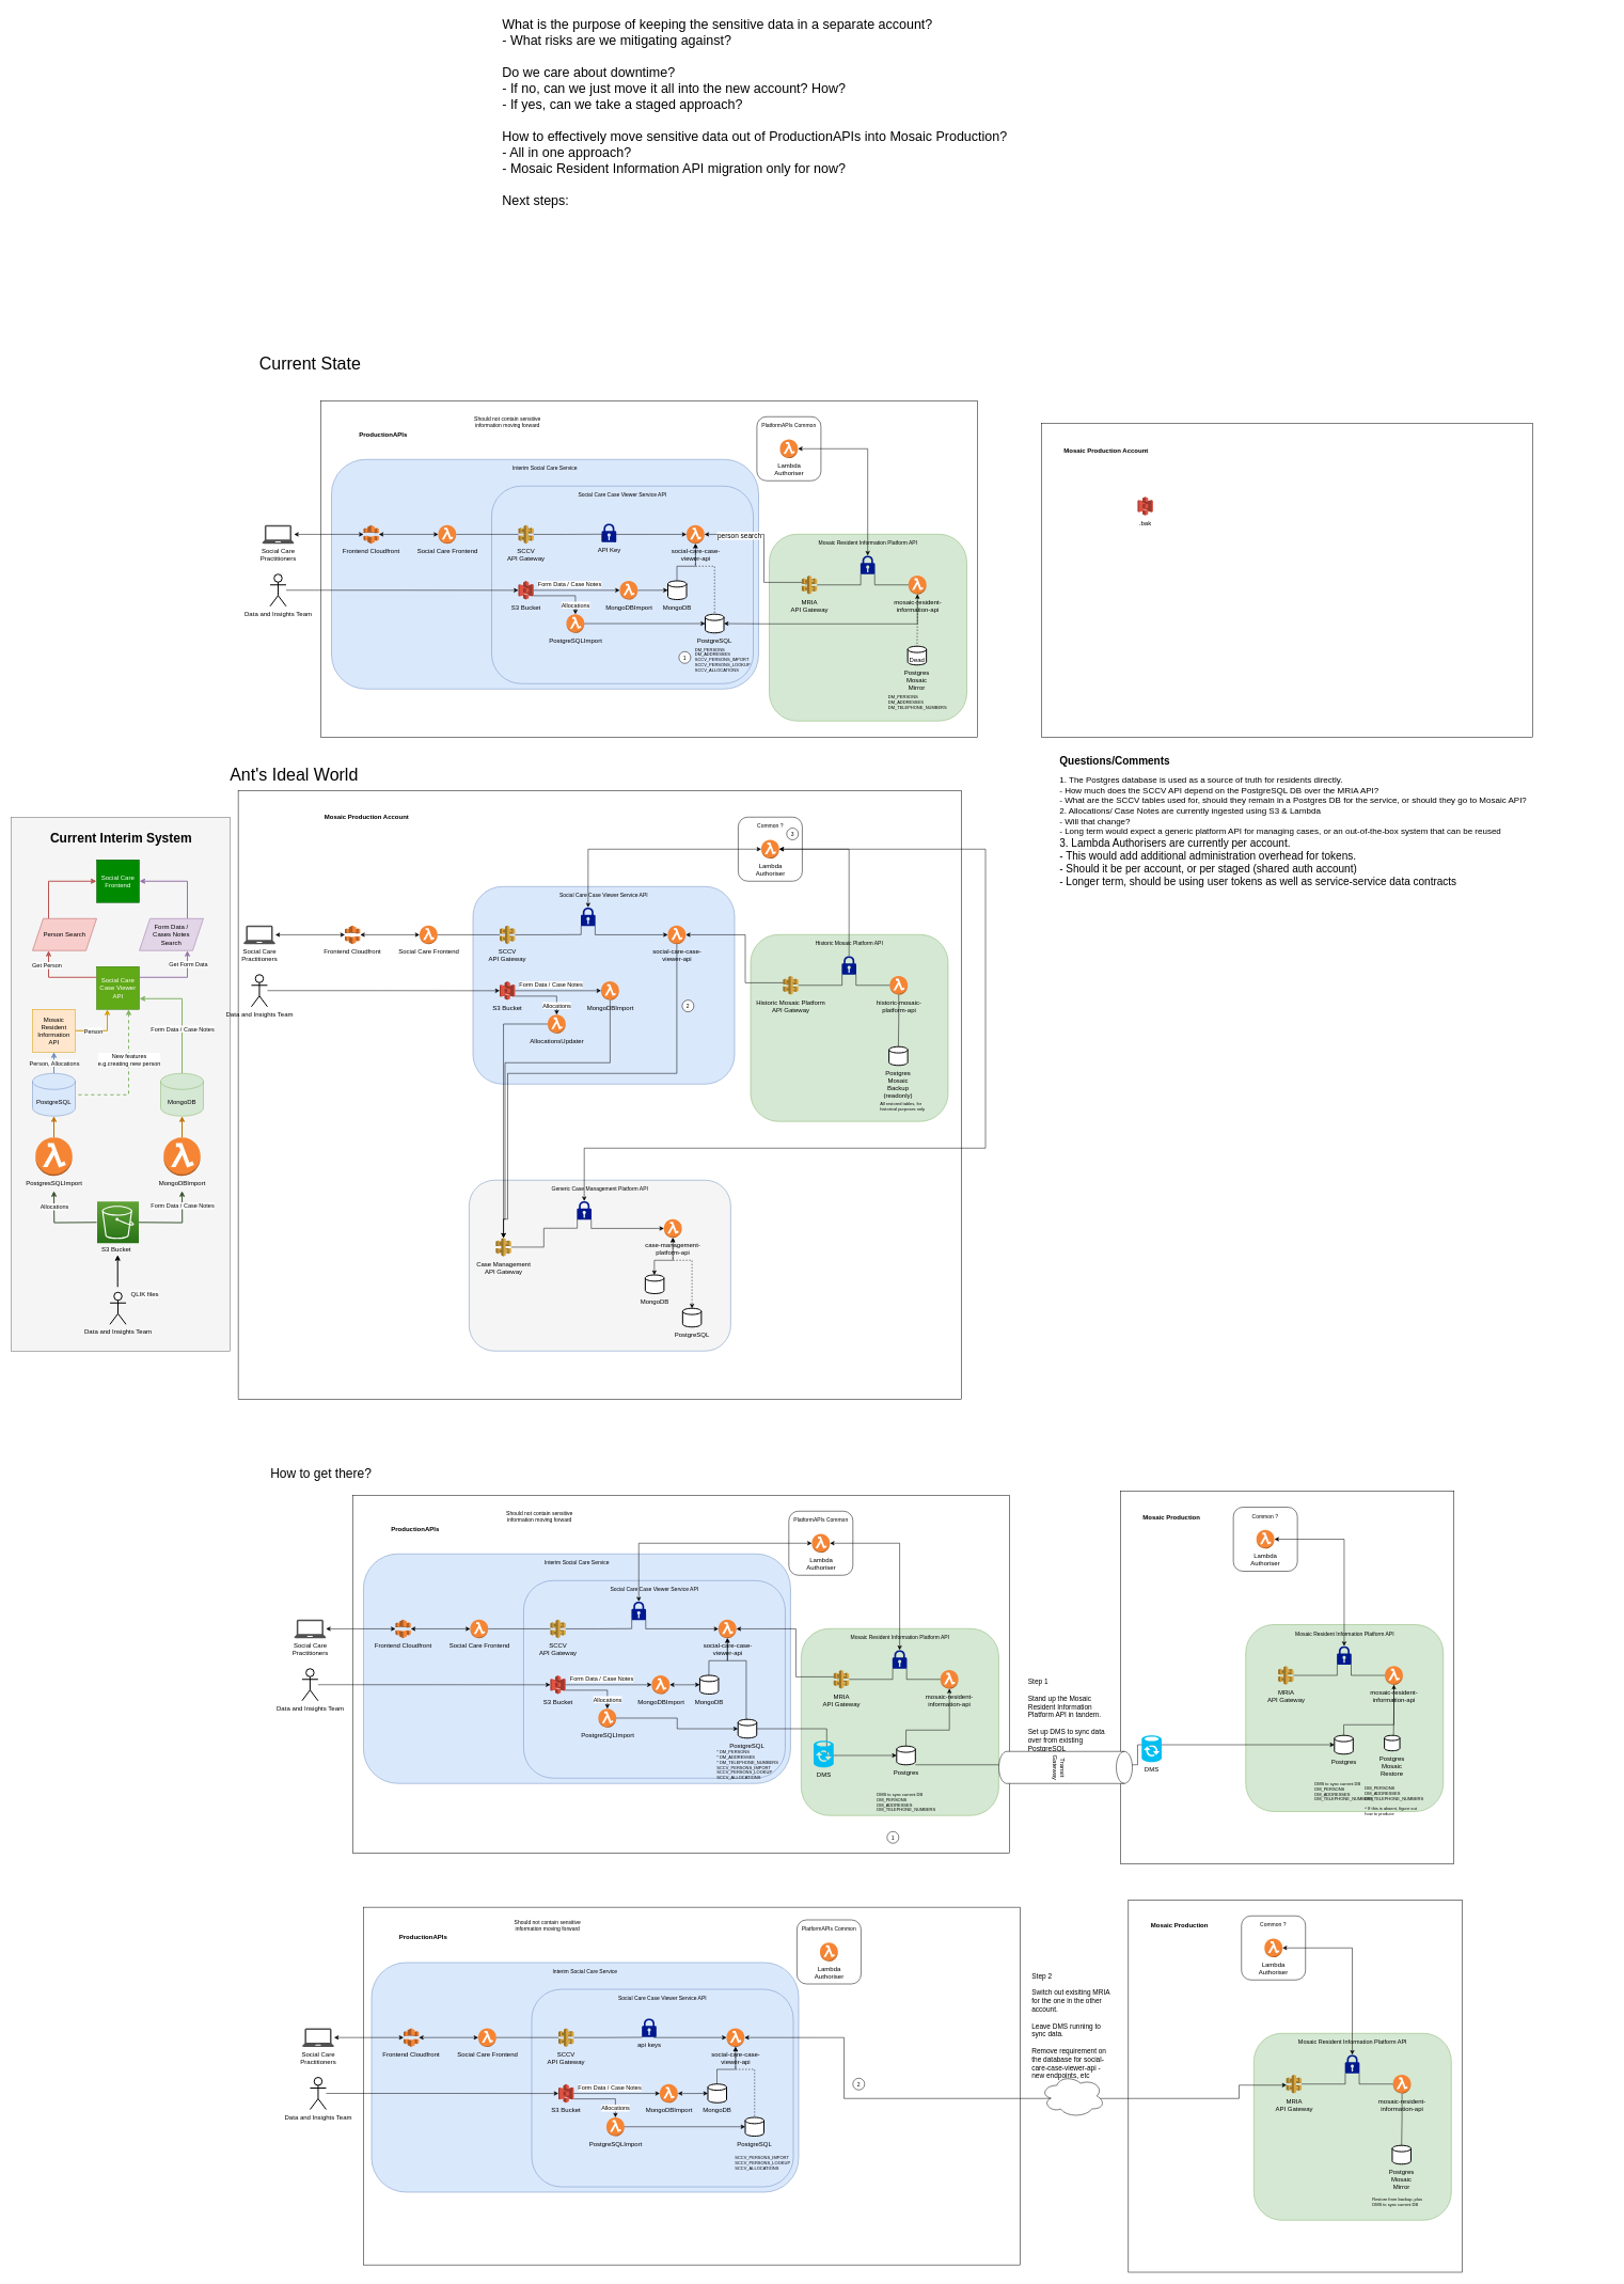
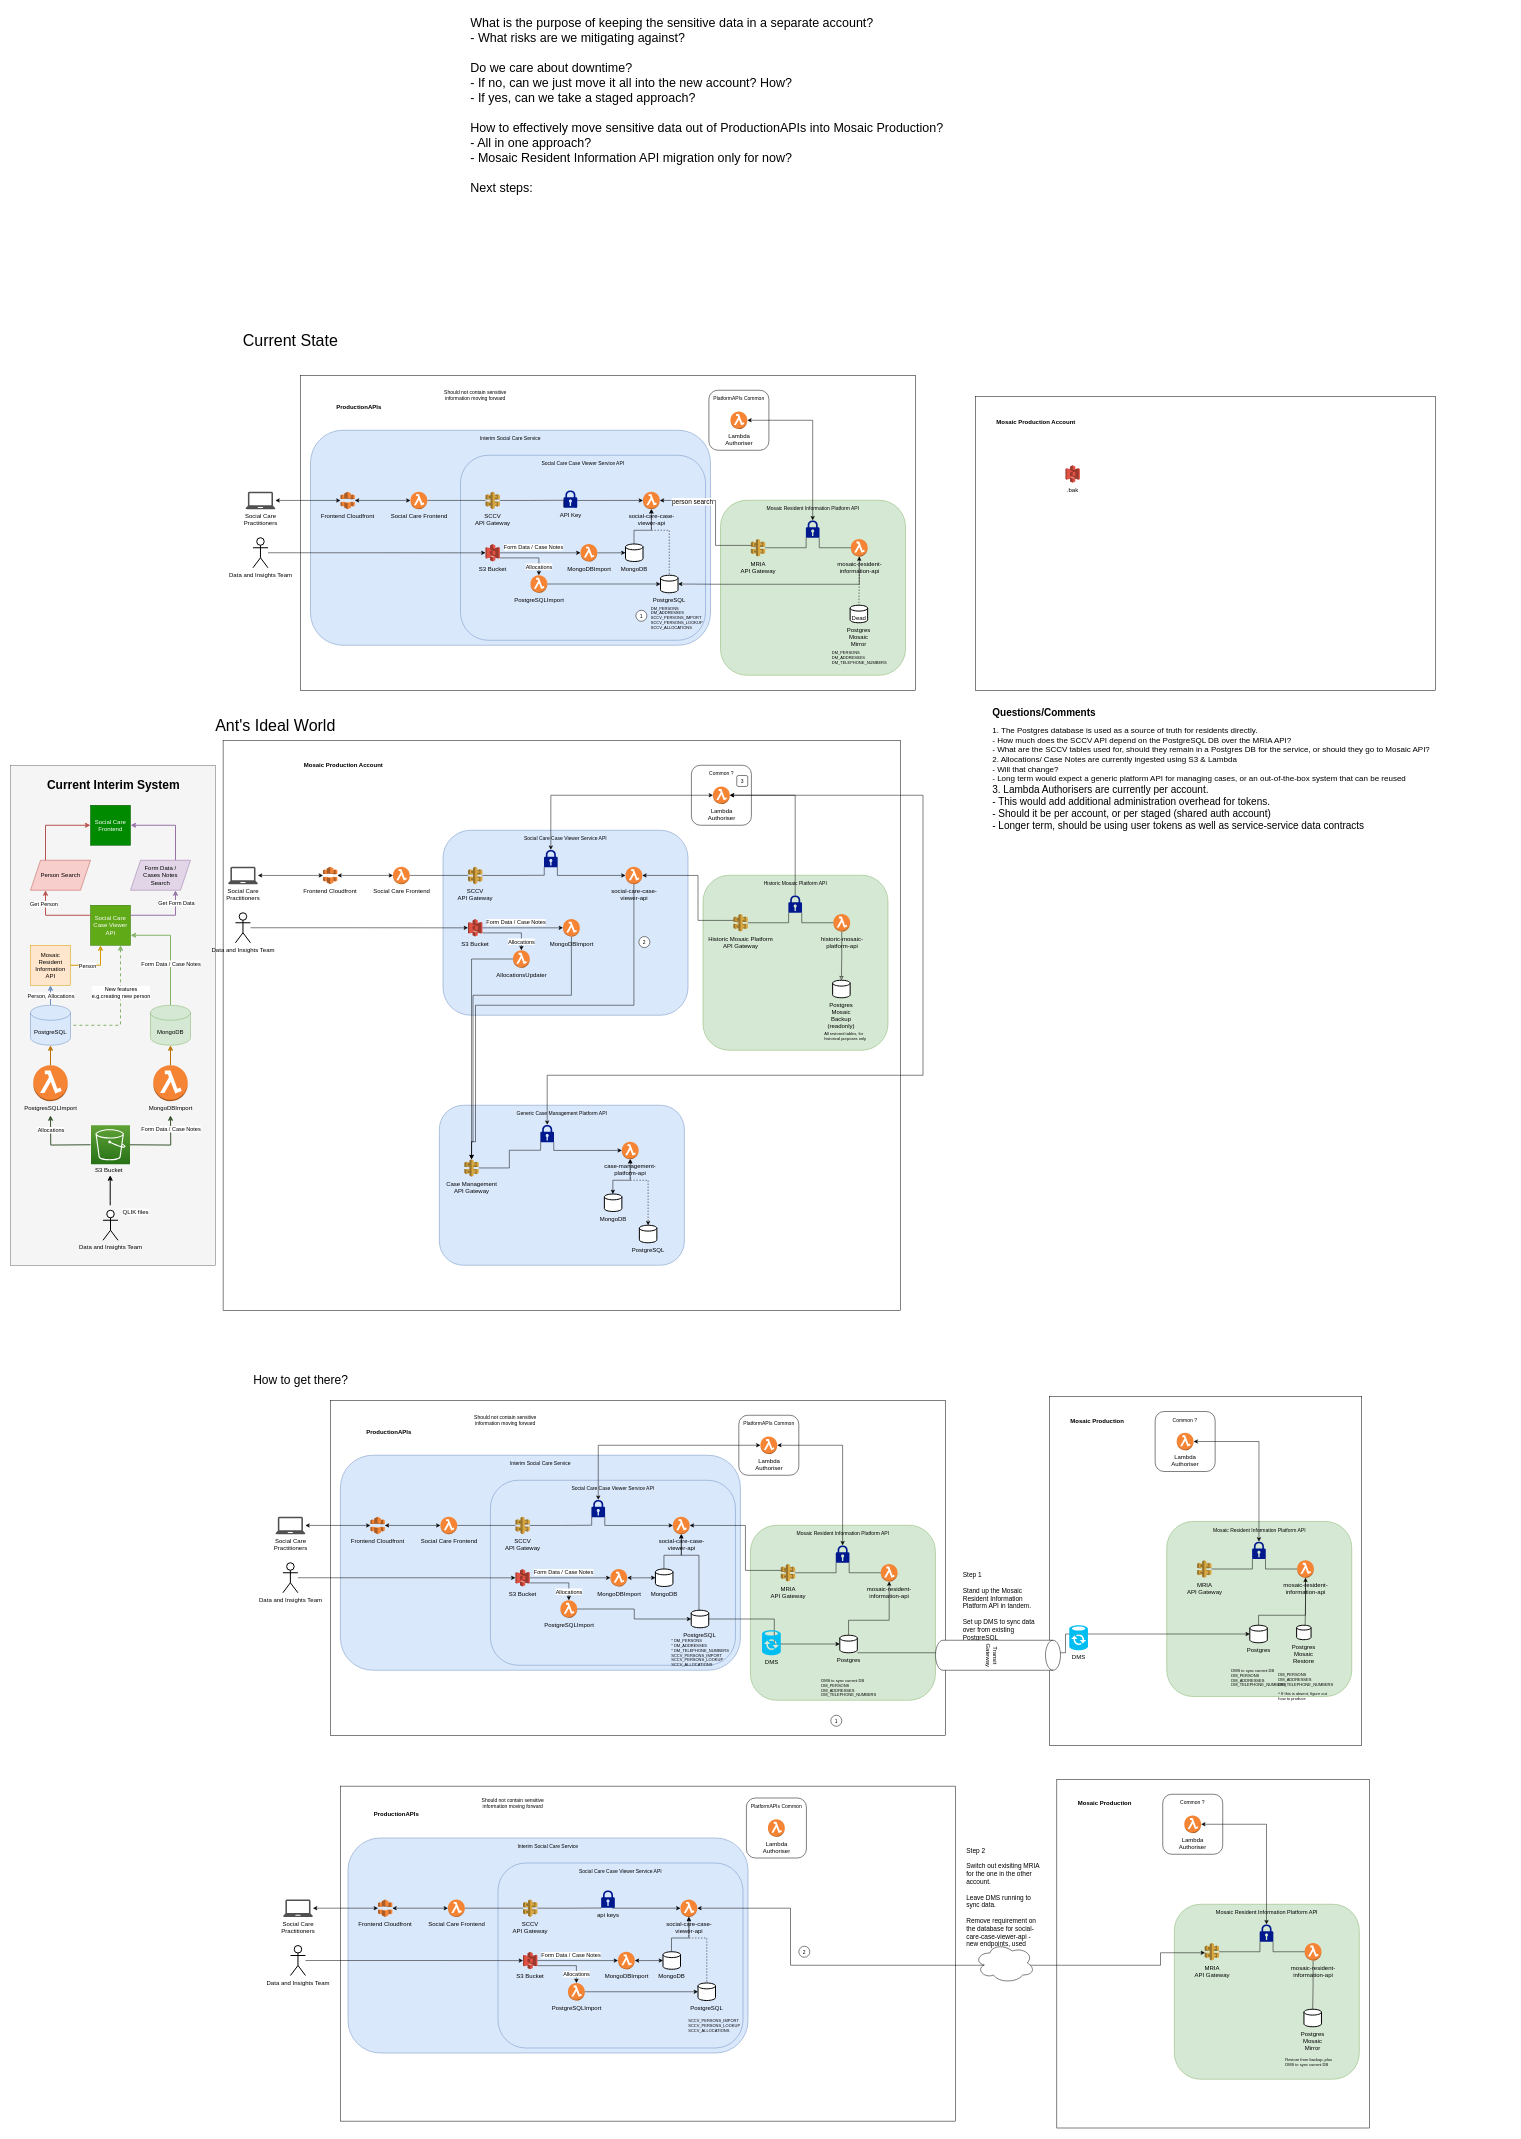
- <mxCell id="149" value="3" style="ellipse;whiteSpace=wrap;html=1;aspect=fixed;fontSize=10;align=center;spacing=0;" parent="1" vertex="1"><mxGeometry x="1472.52" y="1550.5" width="22" height="22" as="geometry" /></mxCell>
+ <mxCell id="149" value="3" style="whiteSpace=wrap;html=1;aspect=fixed;fontSize=10;align=center;spacing=0;rounded=1;" parent="1" vertex="1"><mxGeometry x="1472.52" y="1550.5" width="22" height="22" as="geometry" /></mxCell>
- <mxCell id="118" value="" style="edgeStyle=orthogonalEdgeStyle;rounded=0;orthogonalLoop=1;jettySize=auto;html=1;startArrow=none;startFill=0;endArrow=none;endFill=0;fontSize=12;" parent="1" source="119" target="132" edge="1"><mxGeometry relative="1" as="geometry" /></mxCell>
+ <mxCell id="118" value="" style="edgeStyle=orthogonalEdgeStyle;rounded=0;orthogonalLoop=1;jettySize=auto;html=1;startArrow=none;startFill=0;endArrow=classic;endFill=0;fontSize=12;" parent="1" source="119" target="132" edge="1"><mxGeometry relative="1" as="geometry" /></mxCell>
- <mxCell id="5" value="&lt;div&gt;Generic Case Management Platform API&lt;/div&gt;" style="rounded=1;whiteSpace=wrap;html=1;fontSize=10;align=center;fillColor=#f5f5f5;strokeColor=#6c8ebf;labelPosition=center;verticalLabelPosition=top;verticalAlign=bottom;spacingBottom=-25;" parent="1" vertex="1"><mxGeometry x="877.72" y="2210" width="490" height="320" as="geometry" /></mxCell>
+ <mxCell id="5" value="&lt;div&gt;Generic Case Management Platform API&lt;/div&gt;" style="rounded=1;whiteSpace=wrap;html=1;fontSize=10;align=center;fillColor=#dae8fc;strokeColor=#6c8ebf;labelPosition=center;verticalLabelPosition=top;verticalAlign=bottom;spacingBottom=-25;" parent="1" vertex="1"><mxGeometry x="877.72" y="2210" width="490" height="320" as="geometry" /></mxCell>
- <mxCell id="263" value="&lt;div style=&quot;font-size: 13px&quot;&gt;Step 2&lt;br&gt;&lt;br&gt;Switch out exisiting MRIA for the one in the other account.&lt;/div&gt;&lt;div style=&quot;font-size: 13px&quot;&gt;&lt;br&gt;&lt;/div&gt;&lt;div style=&quot;font-size: 13px&quot;&gt;Leave DMS running to sync data.&lt;/div&gt;&lt;div style=&quot;font-size: 13px&quot;&gt;&lt;br&gt;&lt;/div&gt;&lt;div style=&quot;font-size: 13px&quot;&gt;Remove requirement on the database for social-care-case-viewer-api - new endpoints, etc&lt;br&gt;&lt;/div&gt;" style="text;html=1;strokeColor=none;fillColor=none;align=left;verticalAlign=top;whiteSpace=wrap;rounded=0;labelBackgroundColor=none;fontSize=13;" parent="1" vertex="1"><mxGeometry x="1930.03" y="3686" width="157" height="204.5" as="geometry" /></mxCell>
+ <mxCell id="263" value="&lt;div style=&quot;font-size: 13px&quot;&gt;Step 2&lt;br&gt;&lt;br&gt;Switch out exisiting MRIA for the one in the other account.&lt;/div&gt;&lt;div style=&quot;font-size: 13px&quot;&gt;&lt;br&gt;&lt;/div&gt;&lt;div style=&quot;font-size: 13px&quot;&gt;Leave DMS running to sync data.&lt;/div&gt;&lt;div style=&quot;font-size: 13px&quot;&gt;&lt;br&gt;&lt;/div&gt;&lt;div style=&quot;font-size: 13px&quot;&gt;Remove requirement on the database for social-care-case-viewer-api - new endpoints, used&lt;br&gt;&lt;/div&gt;" style="text;html=1;strokeColor=none;fillColor=none;align=left;verticalAlign=top;whiteSpace=wrap;rounded=0;labelBackgroundColor=none;fontSize=13;" parent="1" vertex="1"><mxGeometry x="1930.03" y="3686" width="157" height="204.5" as="geometry" /></mxCell>
